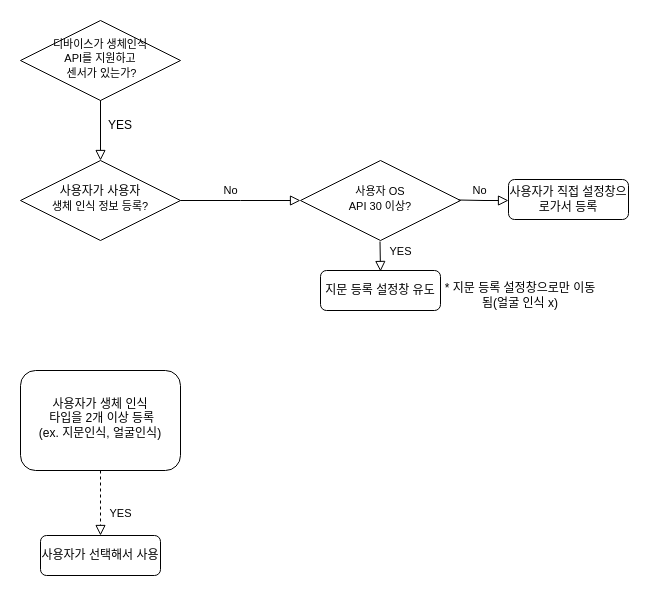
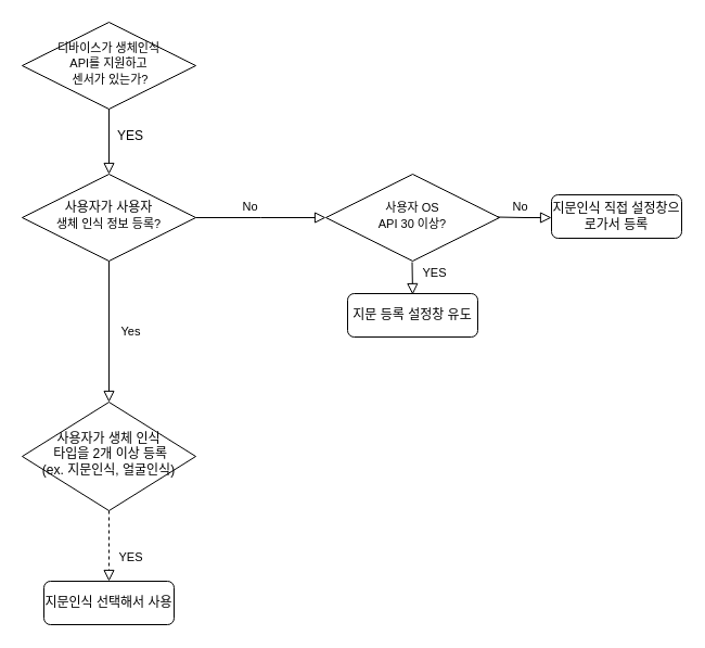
- <mxCell id="13" value="사용자가 직접 설정창으로가서 등록" style="rounded=1;whiteSpace=wrap;html=1;fontSize=12;glass=0;strokeWidth=1;shadow=0;" vertex="1" parent="1"><mxGeometry x="508" y="179" width="120" height="40" as="geometry" /></mxCell>
+ <mxCell id="13" value="지문인식 직접 설정창으로가서 등록" style="rounded=1;whiteSpace=wrap;html=1;fontSize=12;glass=0;strokeWidth=1;shadow=0;" vertex="1" parent="1"><mxGeometry x="508" y="179" width="120" height="40" as="geometry" /></mxCell>
- <mxCell id="16" value="* 지문 등록 설정창으로만 이동됨(얼굴 인식 x)" style="text;html=1;strokeColor=none;fillColor=none;align=center;verticalAlign=middle;whiteSpace=wrap;rounded=0;" vertex="1" parent="1"><mxGeometry x="440" y="280" width="160" height="30" as="geometry" /></mxCell>
+ <mxCell id="3" value="Yes" style="rounded=0;html=1;jettySize=auto;orthogonalLoop=1;fontSize=11;endArrow=block;endFill=0;endSize=8;strokeWidth=1;shadow=0;labelBackgroundColor=none;edgeStyle=orthogonalEdgeStyle;" parent="1" source="5" target="7" edge="1"><mxGeometry y="20" relative="1" as="geometry"><mxPoint as="offset" /></mxGeometry></mxCell>
- <mxCell id="7" value="사용자가 생체 인식&lt;br&gt;&amp;nbsp;타입을 2개 이상 등록&lt;br&gt;(ex. 지문인식, 얼굴인식)" style="whiteSpace=wrap;html=1;shadow=0;fontFamily=Helvetica;fontSize=12;align=center;strokeWidth=1;spacing=6;spacingTop=-4;rounded=1;" parent="1" vertex="1"><mxGeometry x="20" y="370" width="160" height="100" as="geometry" /></mxCell>
+ <mxCell id="7" value="사용자가 생체 인식&lt;br&gt;&amp;nbsp;타입을 2개 이상 등록&lt;br&gt;(ex. 지문인식, 얼굴인식)" style="rhombus;whiteSpace=wrap;html=1;shadow=0;fontFamily=Helvetica;fontSize=12;align=center;strokeWidth=1;spacing=6;spacingTop=-4;" parent="1" vertex="1"><mxGeometry x="20" y="370" width="160" height="100" as="geometry" /></mxCell>
- <mxCell id="8" value="사용자가 선택해서 사용" style="rounded=1;whiteSpace=wrap;html=1;fontSize=12;glass=0;strokeWidth=1;shadow=0;" parent="1" vertex="1"><mxGeometry x="40" y="535" width="120" height="40" as="geometry" /></mxCell>
+ <mxCell id="8" value="지문인식 선택해서 사용" style="rounded=1;whiteSpace=wrap;html=1;fontSize=12;glass=0;strokeWidth=1;shadow=0;" parent="1" vertex="1"><mxGeometry x="40" y="535" width="120" height="40" as="geometry" /></mxCell>
